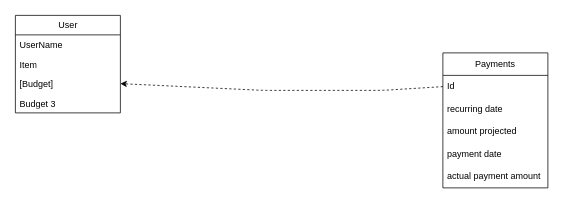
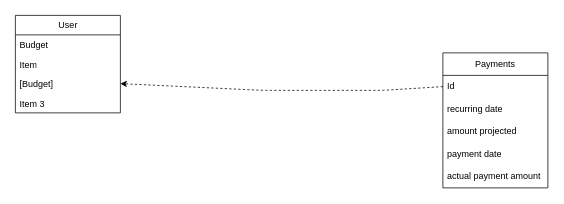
- <mxCell id="3" value="UserName" style="text;strokeColor=none;fillColor=none;align=left;verticalAlign=top;spacingLeft=4;spacingRight=4;overflow=hidden;rotatable=0;points=[[0,0.5],[1,0.5]];portConstraint=eastwest;whiteSpace=wrap;html=1;" vertex="1" parent="2"><mxGeometry y="26" width="140" height="26" as="geometry" /></mxCell>
+ <mxCell id="3" value="Budget" style="text;strokeColor=none;fillColor=none;align=left;verticalAlign=top;spacingLeft=4;spacingRight=4;overflow=hidden;rotatable=0;points=[[0,0.5],[1,0.5]];portConstraint=eastwest;whiteSpace=wrap;html=1;" vertex="1" parent="2"><mxGeometry y="26" width="140" height="26" as="geometry" /></mxCell>
- <mxCell id="6" value="Budget 3" style="text;strokeColor=none;fillColor=none;align=left;verticalAlign=top;spacingLeft=4;spacingRight=4;overflow=hidden;rotatable=0;points=[[0,0.5],[1,0.5]];portConstraint=eastwest;whiteSpace=wrap;html=1;" vertex="1" parent="2"><mxGeometry y="104" width="140" height="26" as="geometry" /></mxCell>
+ <mxCell id="6" value="Item 3" style="text;strokeColor=none;fillColor=none;align=left;verticalAlign=top;spacingLeft=4;spacingRight=4;overflow=hidden;rotatable=0;points=[[0,0.5],[1,0.5]];portConstraint=eastwest;whiteSpace=wrap;html=1;" vertex="1" parent="2"><mxGeometry y="104" width="140" height="26" as="geometry" /></mxCell>
